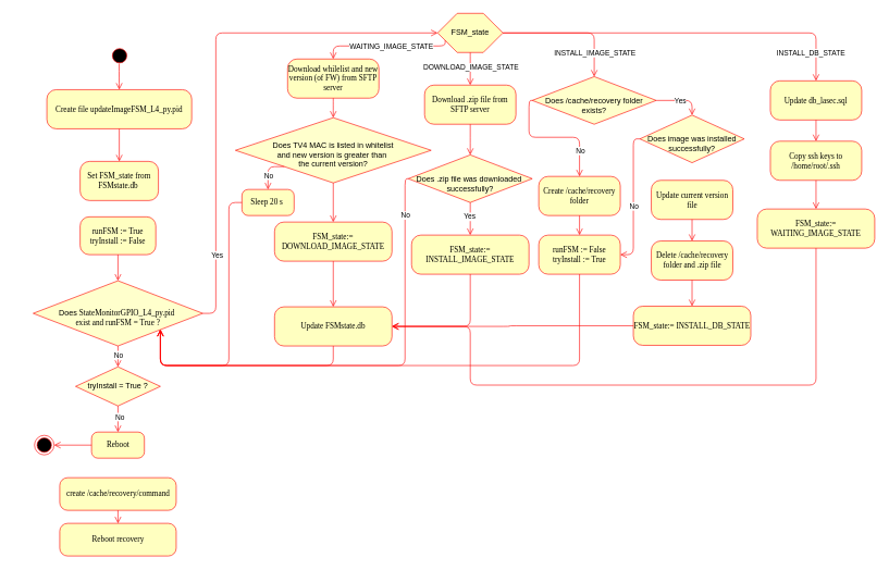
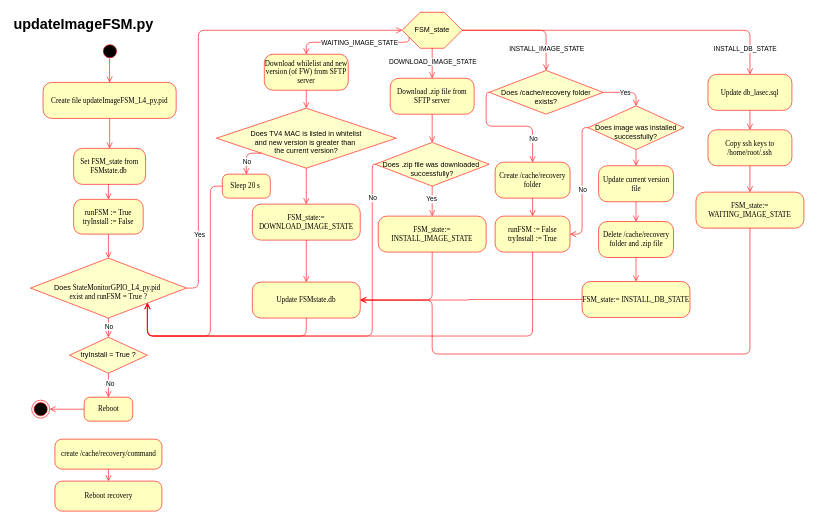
+ <mxCell id="5" value="&lt;h1 style=&quot;margin-top: 0px;&quot;&gt;updateImageFSM.py&lt;/h1&gt;" style="text;html=1;whiteSpace=wrap;overflow=hidden;rounded=0;" parent="1" vertex="1"><mxGeometry x="20" width="320" height="50" as="geometry" y="20" /></mxCell>
+ <mxCell id="72" style="edgeStyle=orthogonalEdgeStyle;html=1;labelBackgroundColor=none;endArrow=open;endSize=8;strokeColor=#ff0000;fontFamily=Verdana;fontSize=12;align=left;entryX=0.5;entryY=0;entryDx=0;entryDy=0;exitX=0.5;exitY=1;exitDx=0;exitDy=0;" edge="1" parent="1" source="63" target="68"><mxGeometry relative="1" as="geometry"><mxPoint x="1150" y="290" as="sourcePoint" /><mxPoint x="1150" y="320" as="targetPoint" /><Array as="points" /></mxGeometry></mxCell>
+ <mxCell id="9" style="edgeStyle=orthogonalEdgeStyle;html=1;labelBackgroundColor=none;endArrow=open;endSize=8;strokeColor=#ff0000;fontFamily=Verdana;fontSize=12;align=left;exitX=0.483;exitY=0.996;exitDx=0;exitDy=0;entryX=0.5;entryY=0;entryDx=0;entryDy=0;exitPerimeter=0;" parent="1" source="3" target="8" edge="1"><mxGeometry relative="1" as="geometry"><mxPoint x="179.86" y="310" as="sourcePoint" /><mxPoint x="179.86" y="350" as="targetPoint" /></mxGeometry></mxCell>
